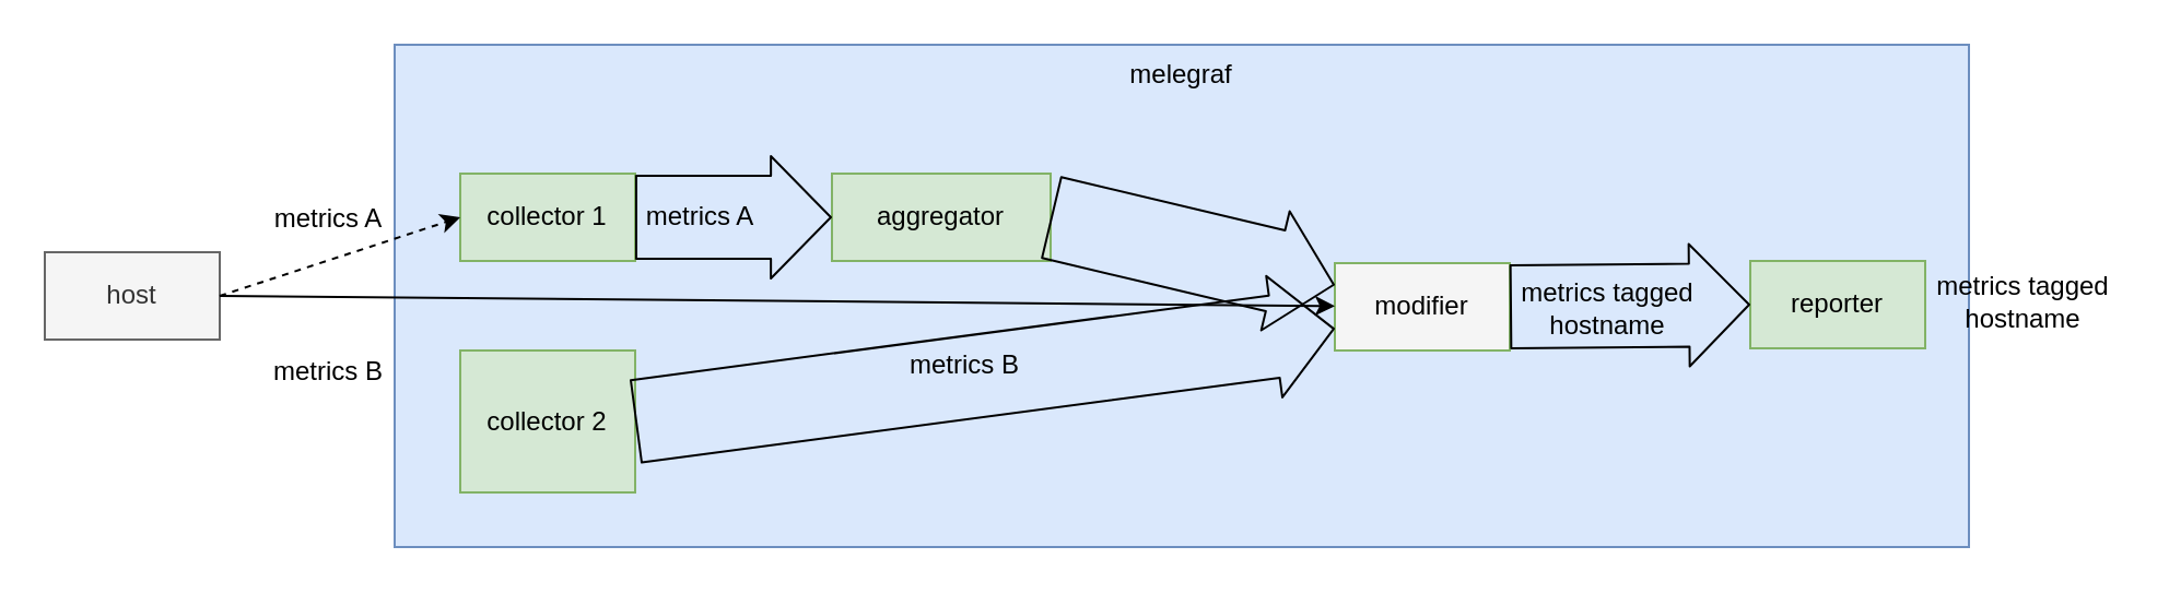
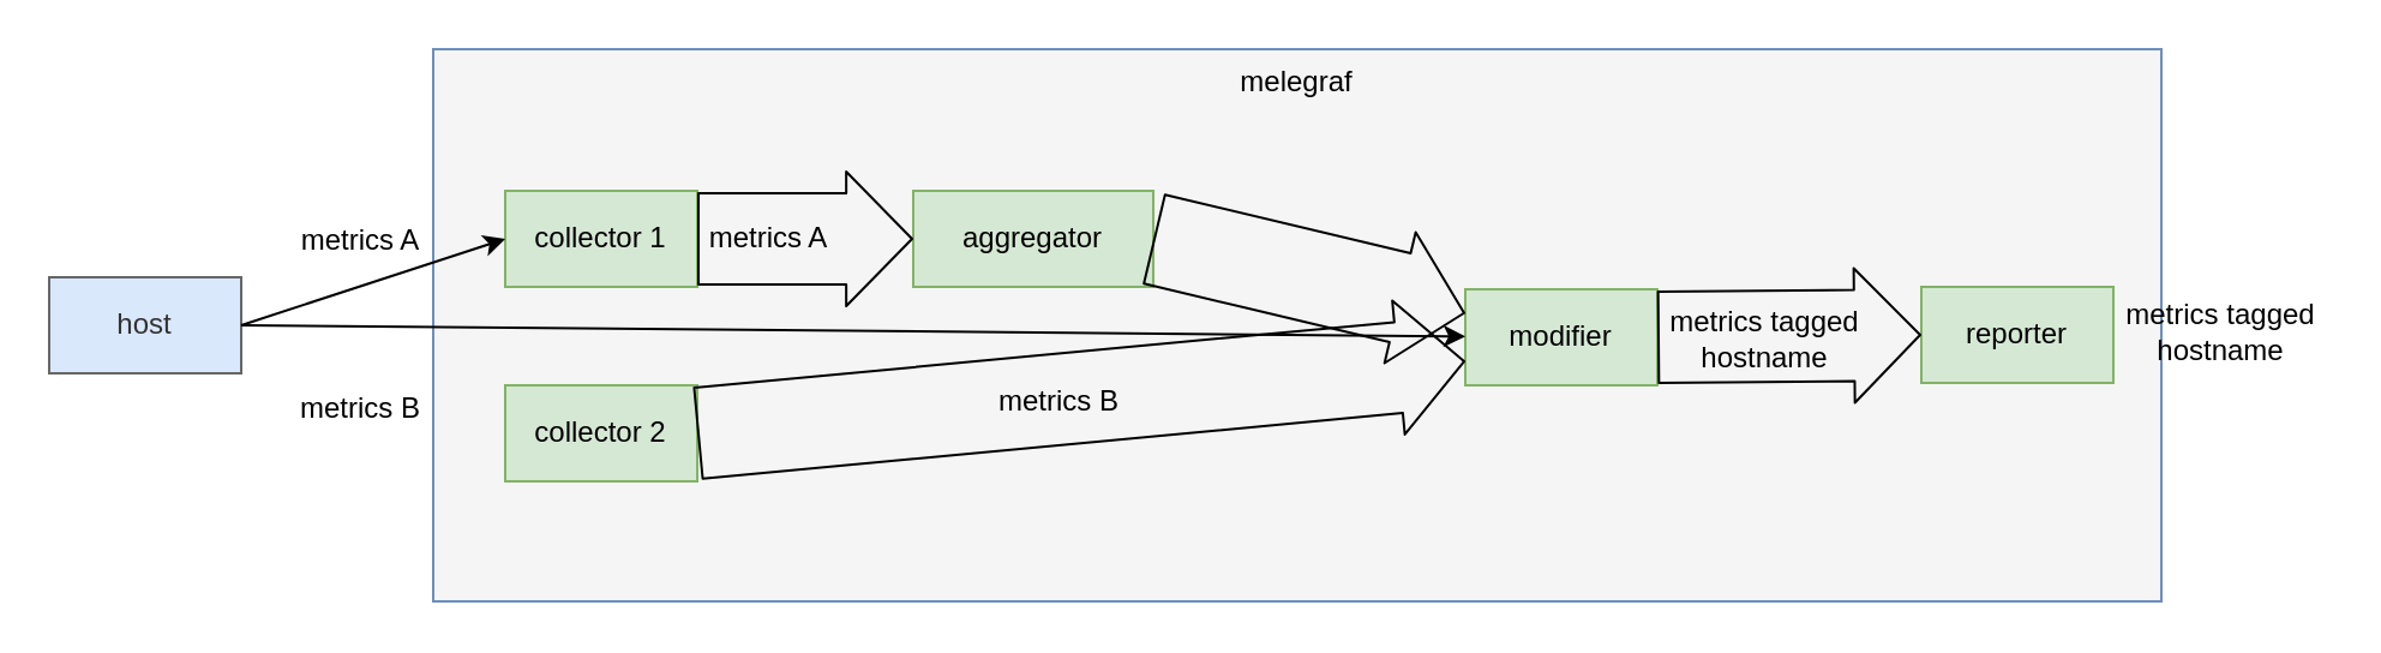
- <mxCell id="13" value="" style="endArrow=classic;html=1;strokeColor=#000000;fontColor=#000000;exitX=1;exitY=0.5;exitDx=0;exitDy=0;entryX=0;entryY=0.5;entryDx=0;entryDy=0;dashed=1;" edge="1" parent="1" source="2" target="4"><mxGeometry width="50" height="50" relative="1" as="geometry"><mxPoint x="410" y="216" as="sourcePoint" /><mxPoint x="460" y="166" as="targetPoint" /></mxGeometry></mxCell>
+ <mxCell id="13" value="" style="endArrow=classic;html=1;strokeColor=#000000;fontColor=#000000;exitX=1;exitY=0.5;exitDx=0;exitDy=0;entryX=0;entryY=0.5;entryDx=0;entryDy=0;" edge="1" parent="1" source="2" target="4"><mxGeometry width="50" height="50" relative="1" as="geometry"><mxPoint x="410" y="216" as="sourcePoint" /><mxPoint x="460" y="166" as="targetPoint" /></mxGeometry></mxCell>
- <mxCell id="2" value="host" style="rounded=0;whiteSpace=wrap;html=1;fillColor=#f5f5f5;fontColor=#333333;strokeColor=#666666;verticalAlign=middle;" vertex="1" parent="1"><mxGeometry x="20" y="115" width="80" height="40" as="geometry" /></mxCell>
+ <mxCell id="2" value="host" style="rounded=0;whiteSpace=wrap;html=1;fillColor=#dae8fc;fontColor=#333333;strokeColor=#666666;verticalAlign=middle;" vertex="1" parent="1"><mxGeometry x="20" y="115" width="80" height="40" as="geometry" /></mxCell>
- <mxCell id="3" value="melegraf" style="rounded=0;whiteSpace=wrap;html=1;fillColor=#dae8fc;strokeColor=#6c8ebf;verticalAlign=top;fontColor=#000000;" vertex="1" parent="1"><mxGeometry x="180" y="20" width="720" height="230" as="geometry" /></mxCell>
+ <mxCell id="3" value="melegraf" style="rounded=0;whiteSpace=wrap;html=1;fillColor=#f5f5f5;strokeColor=#6c8ebf;verticalAlign=top;fontColor=#000000;" vertex="1" parent="1"><mxGeometry x="180" y="20" width="720" height="230" as="geometry" /></mxCell>
- <mxCell id="6" value="modifier" style="rounded=0;whiteSpace=wrap;html=1;fillColor=#f5f5f5;strokeColor=#82b366;fontColor=#000000;" vertex="1" parent="1"><mxGeometry x="610" y="120" width="80" height="40" as="geometry" /></mxCell>
+ <mxCell id="6" value="modifier" style="rounded=0;whiteSpace=wrap;html=1;fillColor=#d5e8d4;strokeColor=#82b366;fontColor=#000000;" vertex="1" parent="1"><mxGeometry x="610" y="120" width="80" height="40" as="geometry" /></mxCell>
- <mxCell id="7" value="collector 2" style="rounded=0;whiteSpace=wrap;html=1;fillColor=#d5e8d4;strokeColor=#82b366;fontColor=#000000;" vertex="1" parent="1"><mxGeometry x="210" y="160" width="80" height="65" as="geometry" /></mxCell>
+ <mxCell id="7" value="collector 2" style="rounded=0;whiteSpace=wrap;html=1;fillColor=#d5e8d4;strokeColor=#82b366;fontColor=#000000;" vertex="1" parent="1"><mxGeometry x="210" y="160" width="80" height="40" as="geometry" /></mxCell>
